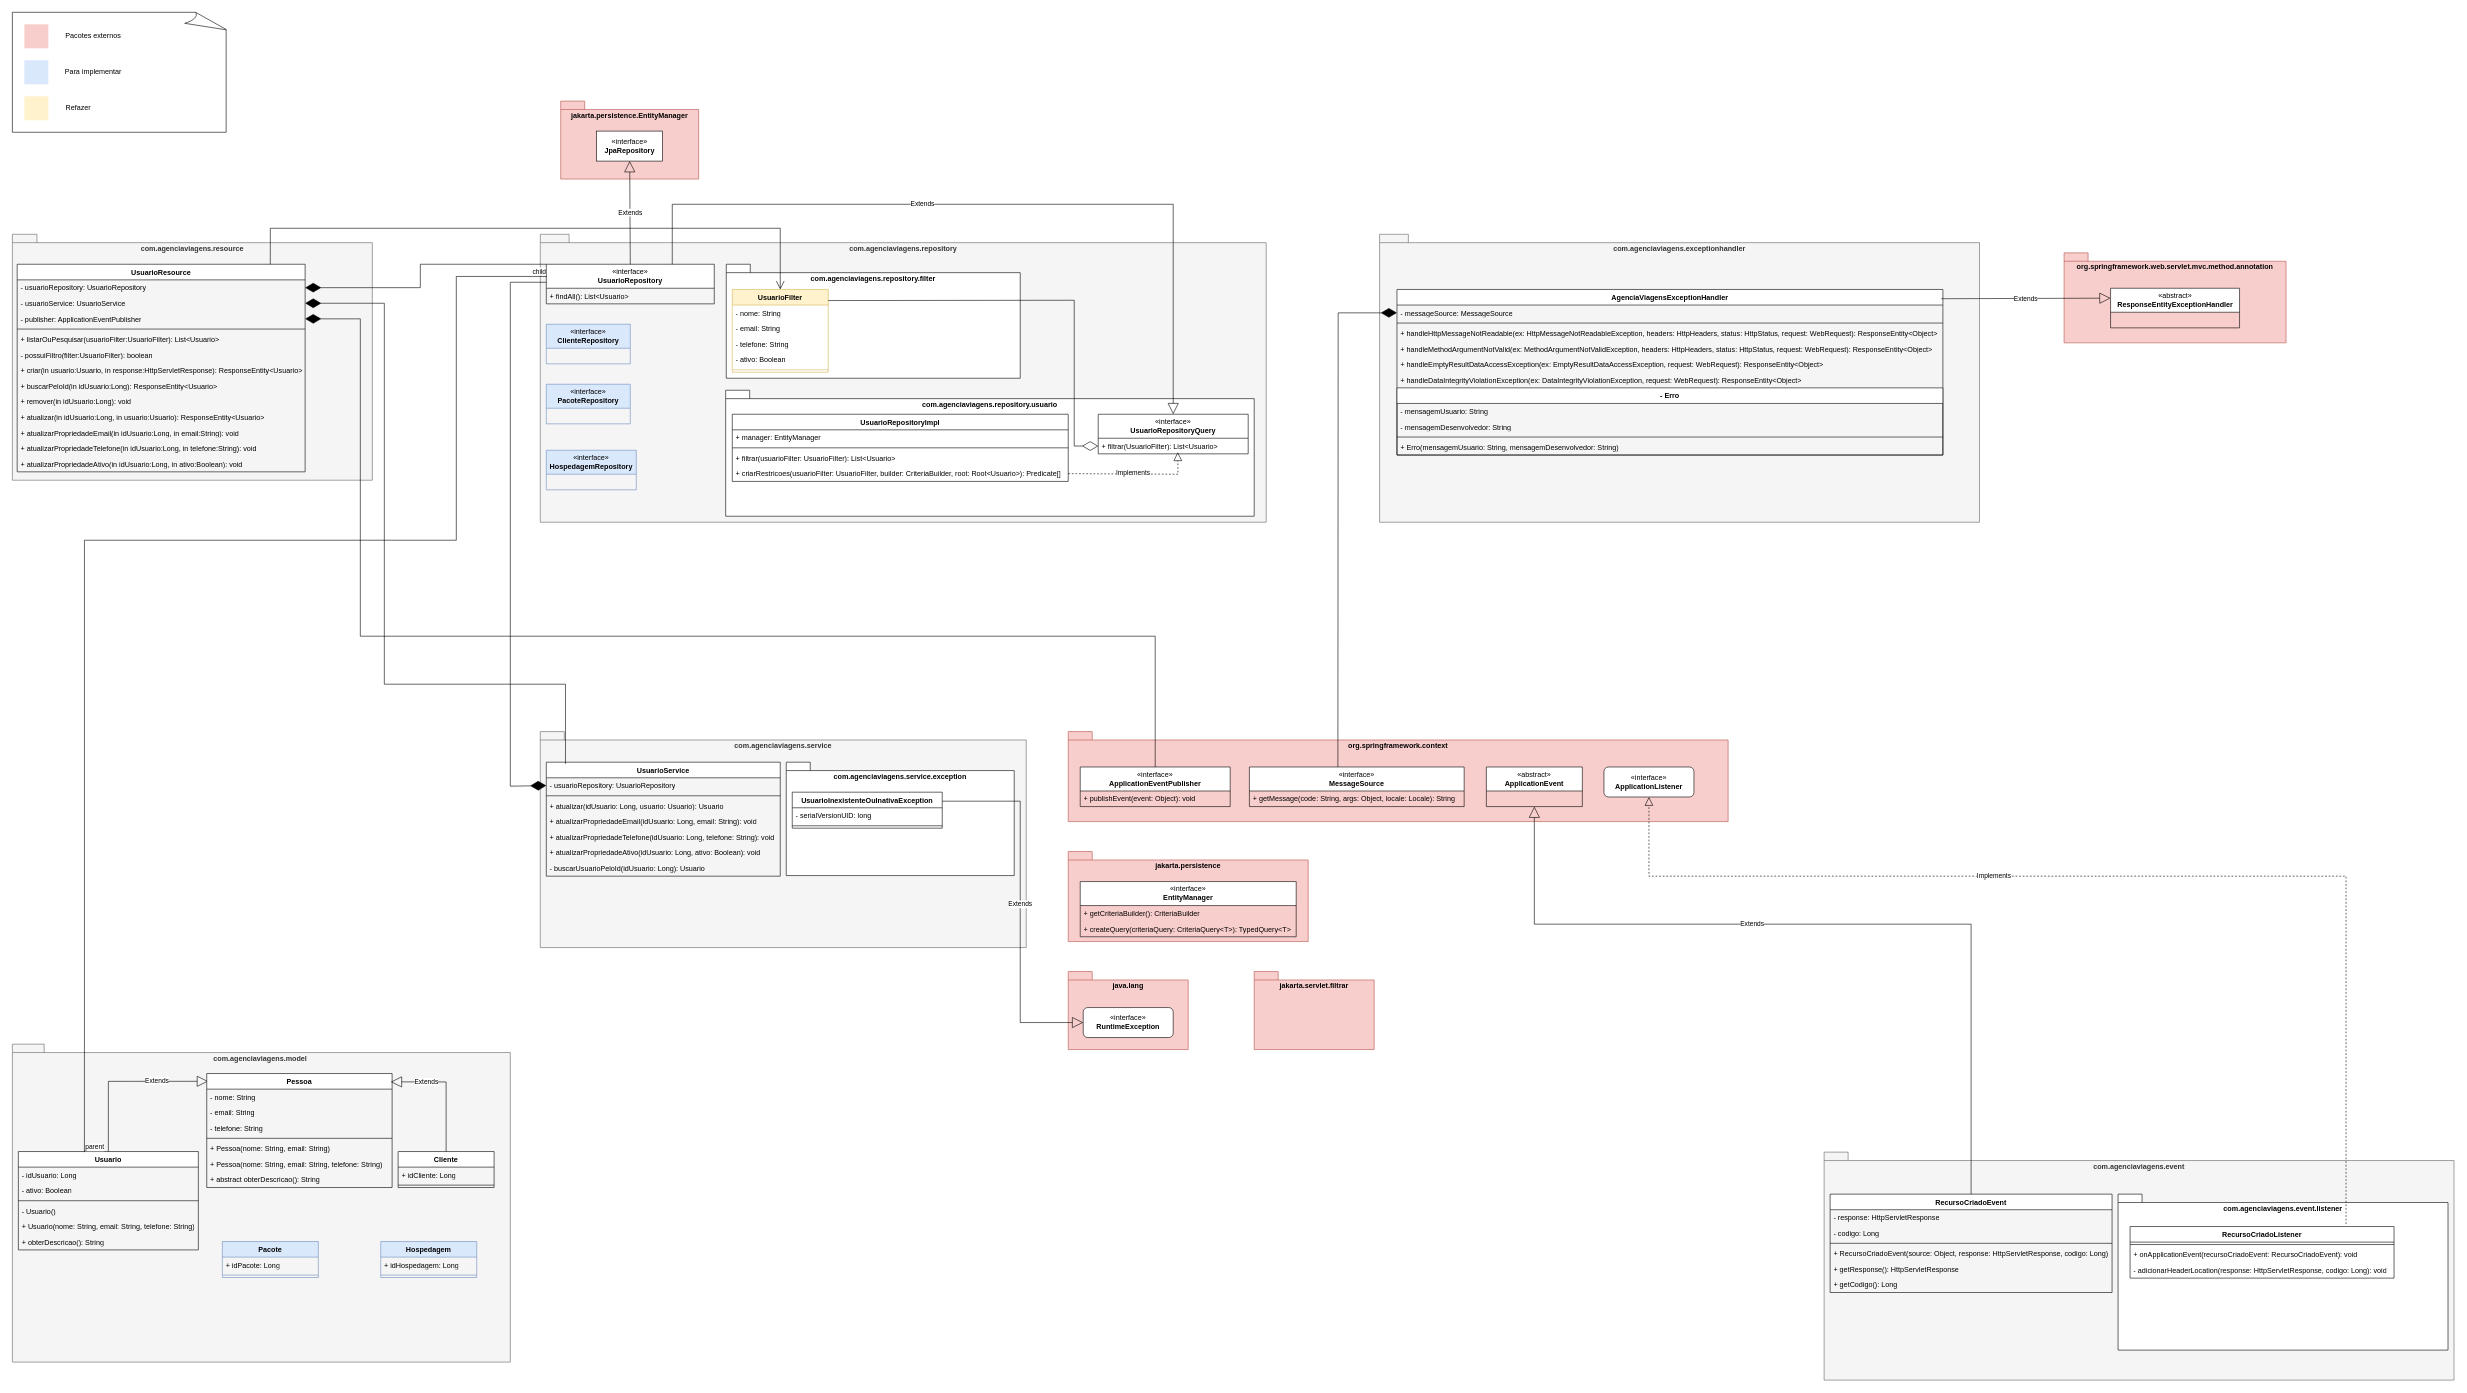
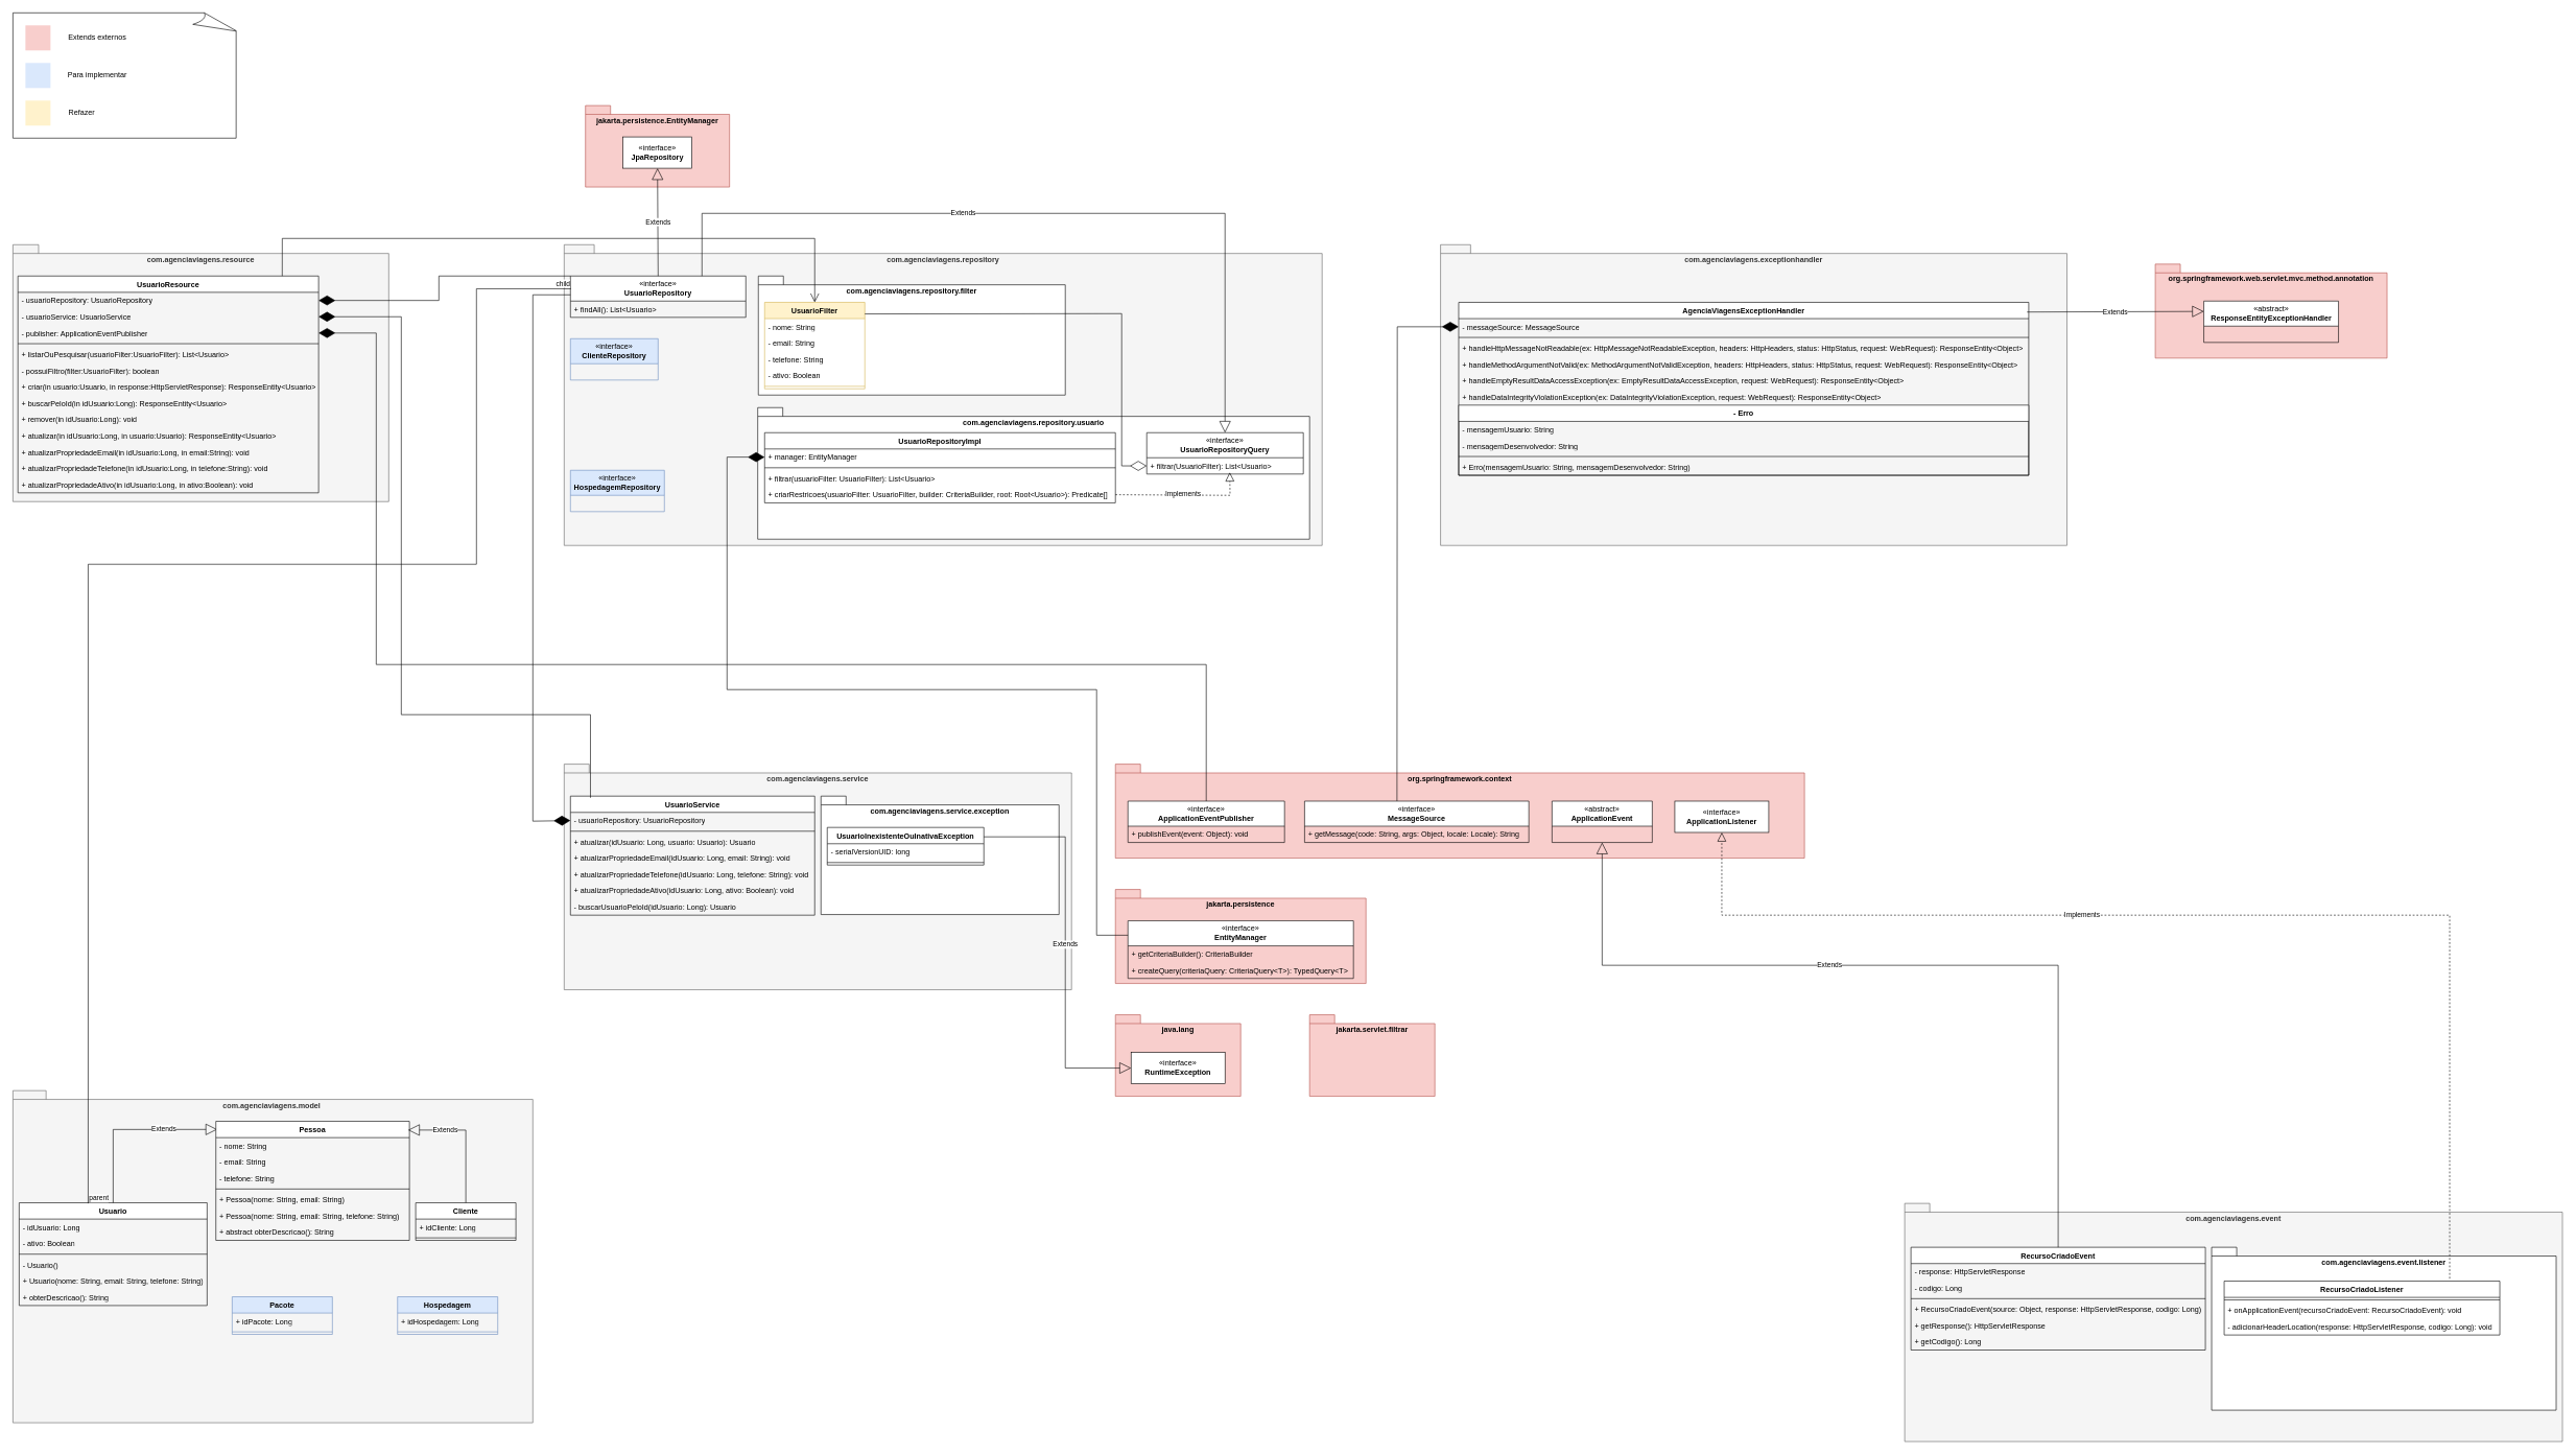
- <mxCell id="134" value="Pacotes externos" style="text;html=1;align=center;verticalAlign=middle;whiteSpace=wrap;rounded=0;" parent="1" vertex="1"><mxGeometry x="100" y="45" width="110" height="30" as="geometry" /></mxCell>
+ <mxCell id="134" value="Extends externos" style="text;html=1;align=center;verticalAlign=middle;whiteSpace=wrap;rounded=0;" parent="1" vertex="1"><mxGeometry x="100" y="45" width="110" height="30" as="geometry" /></mxCell>
- <mxCell id="48" value="&lt;div&gt;«interface»&lt;/div&gt;&lt;div&gt;&lt;b&gt;PacoteRepository&lt;/b&gt;&lt;/div&gt;" style="swimlane;fontStyle=0;childLayout=stackLayout;horizontal=1;startSize=40;horizontalStack=0;resizeParent=1;resizeParentMax=0;resizeLast=0;collapsible=1;marginBottom=0;whiteSpace=wrap;html=1;fillColor=#dae8fc;strokeColor=#6c8ebf;" parent="1" vertex="1"><mxGeometry x="910" y="640" width="140" height="66" as="geometry" /></mxCell>
- <mxCell id="117" value="«interface»&lt;br&gt;&lt;b&gt;ApplicationListener&lt;/b&gt;" style="html=1;whiteSpace=wrap;rounded=1;" parent="1" vertex="1"><mxGeometry x="2673" y="1278" width="150" height="50" as="geometry" /></mxCell>
+ <mxCell id="117" value="«interface»&lt;br&gt;&lt;b&gt;ApplicationListener&lt;/b&gt;" style="html=1;whiteSpace=wrap;" parent="1" vertex="1"><mxGeometry x="2673" y="1278" width="150" height="50" as="geometry" /></mxCell>
+ <mxCell id="141" value="" style="endArrow=diamondThin;endFill=1;endSize=24;html=1;rounded=0;entryX=0;entryY=0.5;entryDx=0;entryDy=0;exitX=0;exitY=0.25;exitDx=0;exitDy=0;" parent="1" source="90" target="85" edge="1"><mxGeometry width="160" relative="1" as="geometry"><mxPoint x="1770" y="960" as="sourcePoint" /><mxPoint x="1930" y="960" as="targetPoint" /><Array as="points"><mxPoint x="1750" y="1492" /><mxPoint x="1750" y="1100" /><mxPoint x="1160" y="1100" /><mxPoint x="1160" y="729" /></Array></mxGeometry></mxCell>
- <mxCell id="102" value="«interface»&lt;br&gt;&lt;b&gt;RuntimeException&lt;/b&gt;" style="html=1;whiteSpace=wrap;rounded=1;" parent="1" vertex="1"><mxGeometry x="1805" y="1679" width="150" height="50" as="geometry" /></mxCell>
+ <mxCell id="102" value="«interface»&lt;br&gt;&lt;b&gt;RuntimeException&lt;/b&gt;" style="html=1;whiteSpace=wrap;" parent="1" vertex="1"><mxGeometry x="1805" y="1679" width="150" height="50" as="geometry" /></mxCell>
